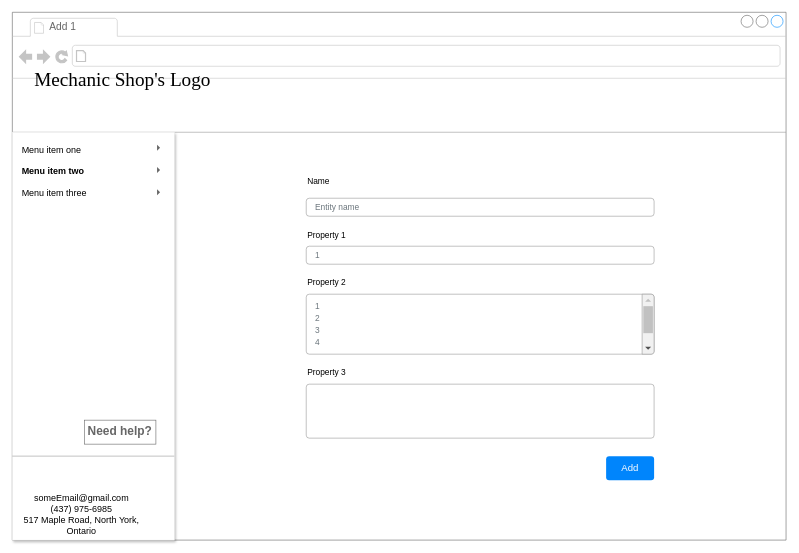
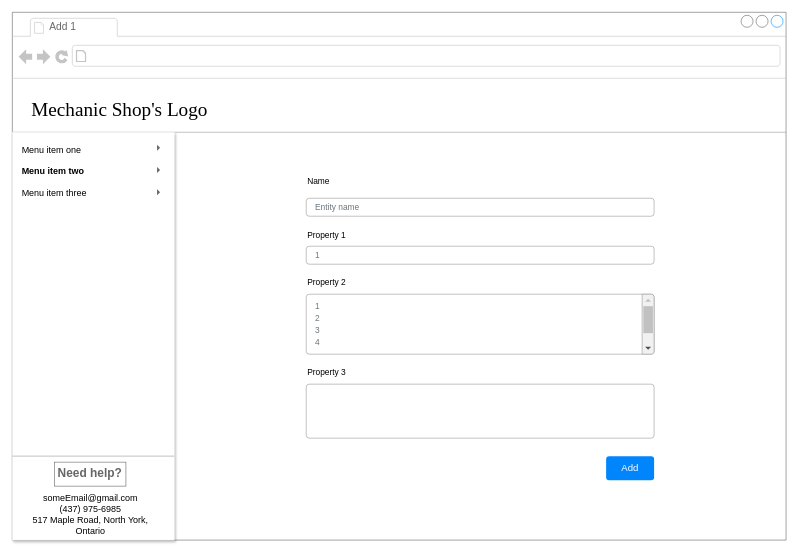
- <mxCell id="4" value="&lt;font style=&quot;font-size: 32px;&quot;&gt;Mechanic Shop's Logo&lt;/font&gt;" style="text;html=1;points=[];align=left;verticalAlign=top;spacingTop=-4;fontSize=30;fontFamily=Verdana" parent="2" vertex="1"><mxGeometry x="35" y="90" width="340" height="50" as="geometry" /></mxCell>
+ <mxCell id="4" value="&lt;font style=&quot;font-size: 32px;&quot;&gt;Mechanic Shop's Logo&lt;/font&gt;" style="text;html=1;points=[];align=left;verticalAlign=top;spacingTop=-4;fontSize=30;fontFamily=Verdana" parent="2" vertex="1"><mxGeometry x="30" y="140" width="340" height="50" as="geometry" /></mxCell>
- <mxCell id="15" value="&lt;h3&gt;Need help?&lt;/h3&gt;" style="strokeWidth=1;shadow=0;dashed=0;align=center;html=1;shape=mxgraph.mockup.text.textBox;fontColor=#666666;align=left;fontSize=17;spacingLeft=4;spacingTop=-3;strokeColor=#666666;mainText=" parent="8" vertex="1"><mxGeometry x="119.99" y="480" width="119.38" height="40" as="geometry" /></mxCell>
+ <mxCell id="15" value="&lt;h3&gt;Need help?&lt;/h3&gt;" style="strokeWidth=1;shadow=0;dashed=0;align=center;html=1;shape=mxgraph.mockup.text.textBox;fontColor=#666666;align=left;fontSize=17;spacingLeft=4;spacingTop=-3;strokeColor=#666666;mainText=" parent="8" vertex="1"><mxGeometry x="69.99" y="550" width="119.38" height="40" as="geometry" /></mxCell>
- <mxCell id="17" value="&lt;div style=&quot;text-align: center;&quot;&gt;&lt;span style=&quot;font-size: 15px; background-color: initial;&quot;&gt;someEmail@gmail.com&lt;/span&gt;&lt;/div&gt;&lt;font style=&quot;font-size: 15px;&quot;&gt;&lt;div style=&quot;text-align: center;&quot;&gt;&lt;span style=&quot;background-color: initial;&quot;&gt;(437) 975-6985&lt;/span&gt;&lt;/div&gt;&lt;div style=&quot;text-align: center;&quot;&gt;&lt;span style=&quot;background-color: initial;&quot;&gt;517 Maple Road, North York, Ontario&lt;/span&gt;&lt;/div&gt;&lt;div style=&quot;text-align: center;&quot;&gt;&lt;br&gt;&lt;/div&gt;&lt;/font&gt;" style="text;spacingTop=-5;whiteSpace=wrap;html=1;align=left;fontSize=12;fontFamily=Helvetica;fillColor=none;strokeColor=none;" parent="8" vertex="1"><mxGeometry x="4.998" y="600" width="219.375" height="60" as="geometry" /></mxCell>
+ <mxCell id="17" value="&lt;div style=&quot;text-align: center;&quot;&gt;&lt;span style=&quot;font-size: 15px; background-color: initial;&quot;&gt;someEmail@gmail.com&lt;/span&gt;&lt;/div&gt;&lt;font style=&quot;font-size: 15px;&quot;&gt;&lt;div style=&quot;text-align: center;&quot;&gt;&lt;span style=&quot;background-color: initial;&quot;&gt;(437) 975-6985&lt;/span&gt;&lt;/div&gt;&lt;div style=&quot;text-align: center;&quot;&gt;&lt;span style=&quot;background-color: initial;&quot;&gt;517 Maple Road, North York, Ontario&lt;/span&gt;&lt;/div&gt;&lt;div style=&quot;text-align: center;&quot;&gt;&lt;br&gt;&lt;/div&gt;&lt;/font&gt;" style="text;spacingTop=-5;whiteSpace=wrap;html=1;align=left;fontSize=12;fontFamily=Helvetica;fillColor=none;strokeColor=none;" parent="8" vertex="1"><mxGeometry x="19.998" y="600" width="219.375" height="60" as="geometry" /></mxCell>
